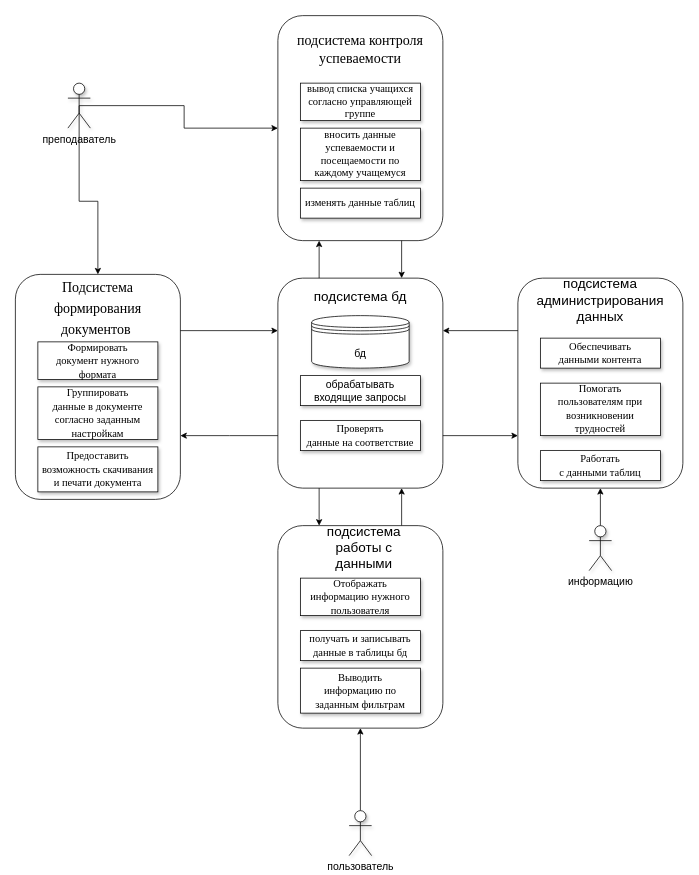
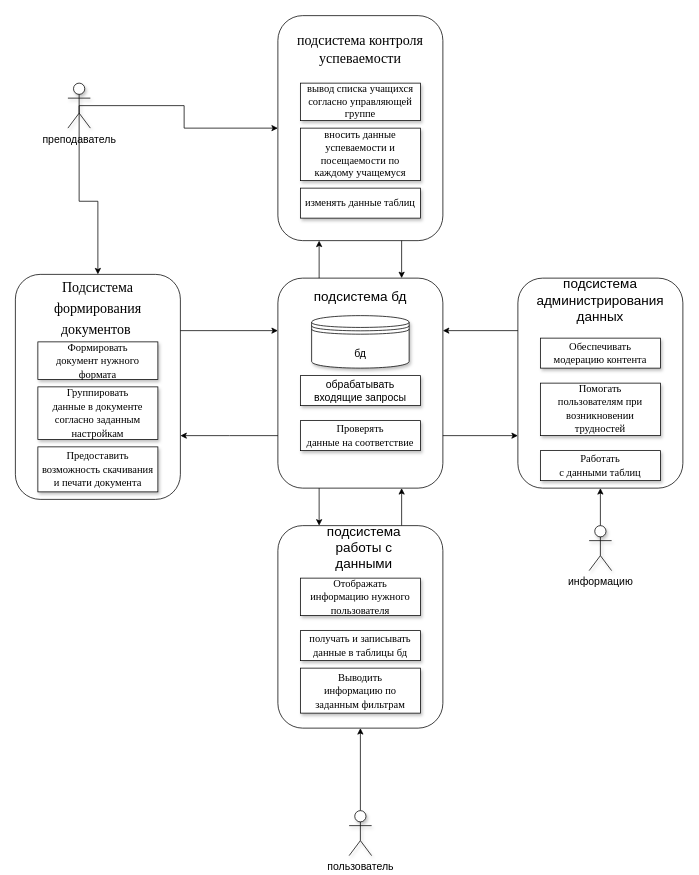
- <mxCell id="24" value="&lt;span style=&quot;line-height: 150% ; font-family: &amp;#34;times new roman&amp;#34; , serif&quot;&gt;&lt;font style=&quot;font-size: 14px&quot;&gt;Обеспечивать&lt;br/&gt;данными контента&lt;/font&gt;&lt;/span&gt;" style="rounded=0;whiteSpace=wrap;html=1;shadow=1;" parent="21" vertex="1"><mxGeometry x="30" y="80" width="160" height="40" as="geometry" /></mxCell>
+ <mxCell id="24" value="&lt;span style=&quot;line-height: 150% ; font-family: &amp;#34;times new roman&amp;#34; , serif&quot;&gt;&lt;font style=&quot;font-size: 14px&quot;&gt;Обеспечивать&lt;br/&gt;модерацию контента&lt;/font&gt;&lt;/span&gt;" style="rounded=0;whiteSpace=wrap;html=1;shadow=1;" parent="21" vertex="1"><mxGeometry x="30" y="80" width="160" height="40" as="geometry" /></mxCell>
